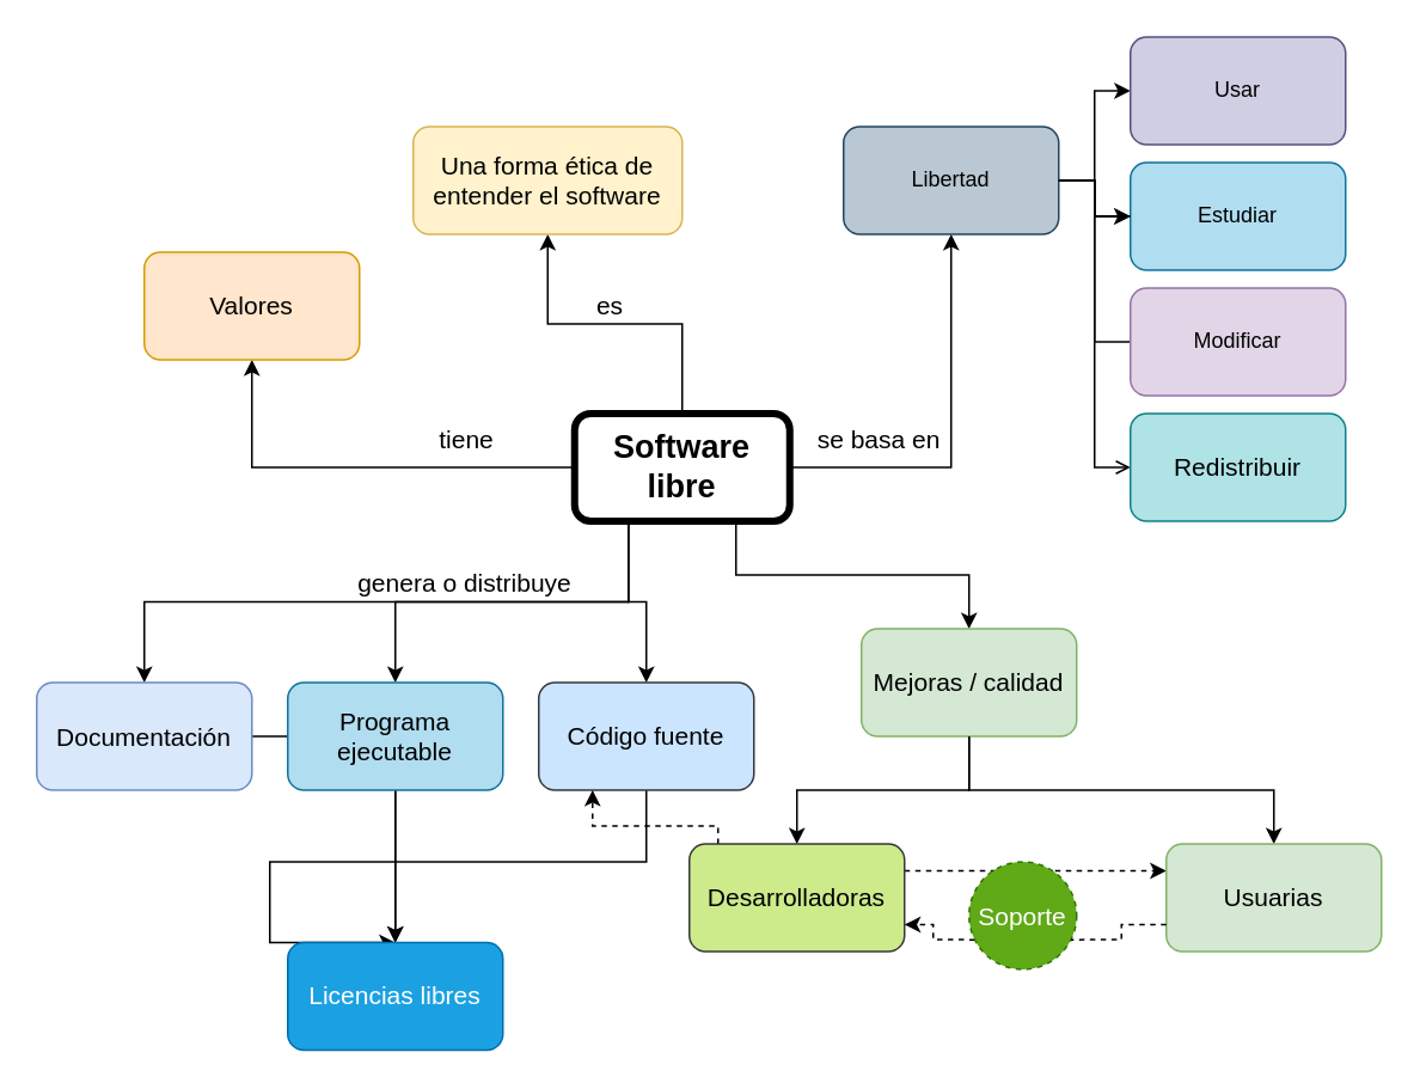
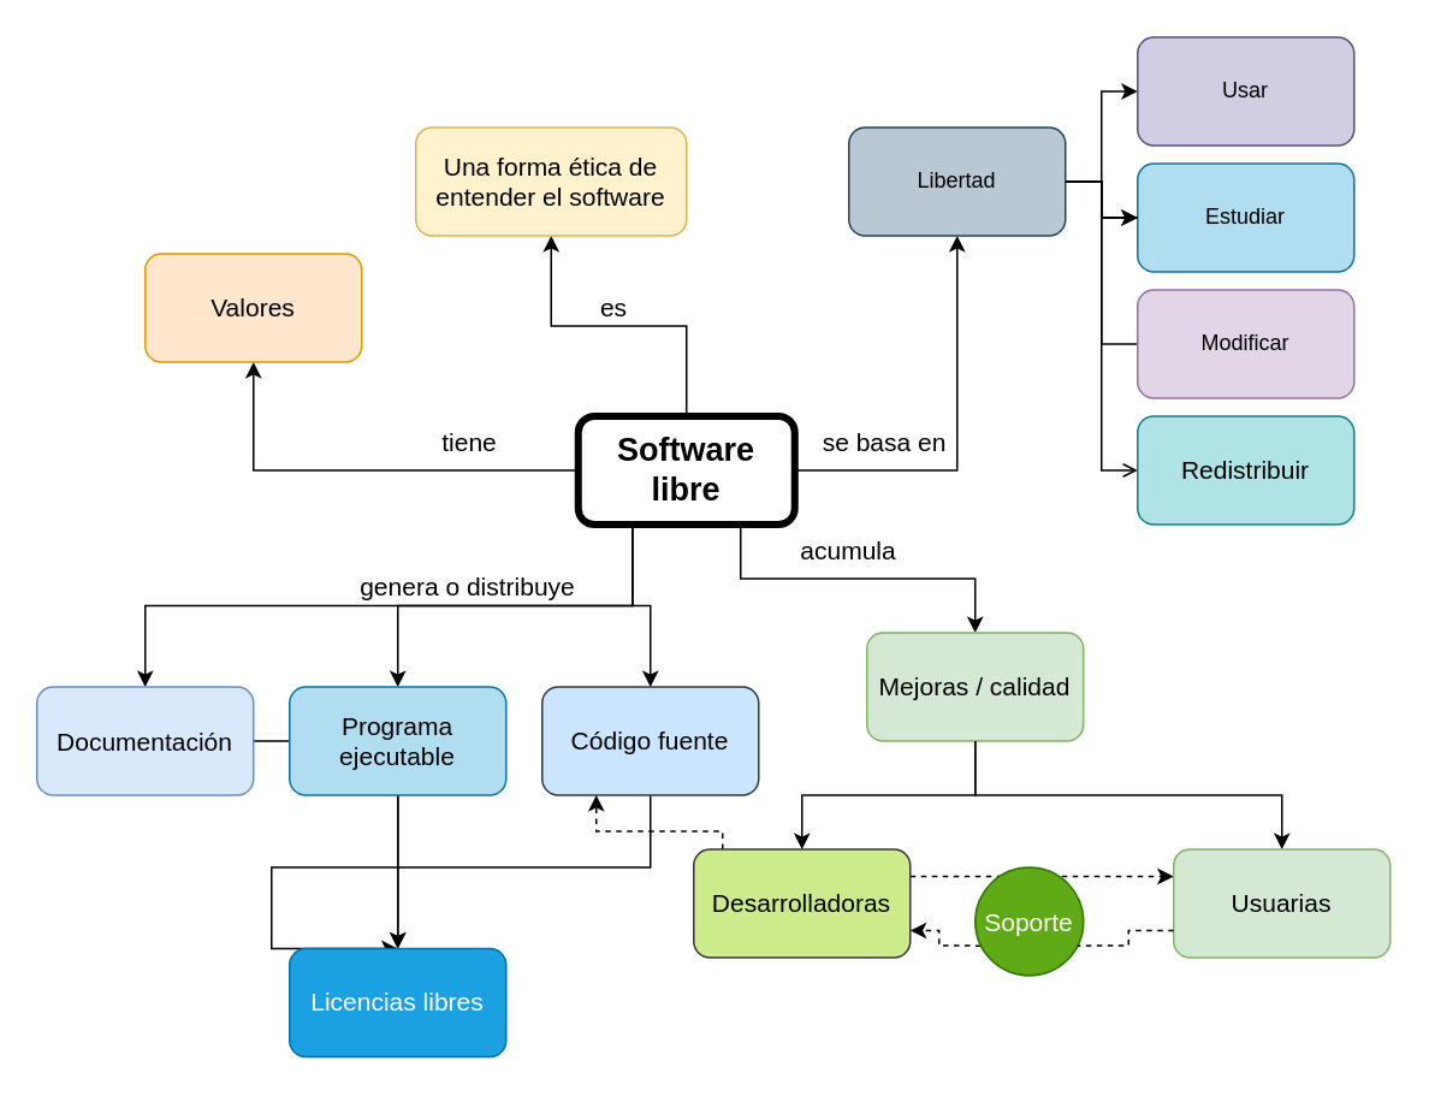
+ <mxCell id="41" value="acumula" style="text;html=1;strokeColor=none;fillColor=none;align=center;verticalAlign=middle;whiteSpace=wrap;rounded=0;fontSize=14;" vertex="1" parent="1"><mxGeometry x="380" y="290" width="180" height="30" as="geometry" /></mxCell>
- <mxCell id="42" value="&lt;font style=&quot;font-size: 14px&quot;&gt;Soporte&lt;/font&gt;" style="ellipse;whiteSpace=wrap;html=1;fontSize=18;strokeWidth=1;fillColor=#60a917;fontColor=#ffffff;strokeColor=#2D7600;dashed=1;" vertex="1" parent="1"><mxGeometry x="540" y="480" width="60" height="60" as="geometry" /></mxCell>
+ <mxCell id="42" value="&lt;font style=&quot;font-size: 14px&quot;&gt;Soporte&lt;/font&gt;" style="ellipse;whiteSpace=wrap;html=1;fontSize=18;strokeWidth=1;fillColor=#60a917;fontColor=#ffffff;strokeColor=#2D7600;" vertex="1" parent="1"><mxGeometry x="540" y="480" width="60" height="60" as="geometry" /></mxCell>
